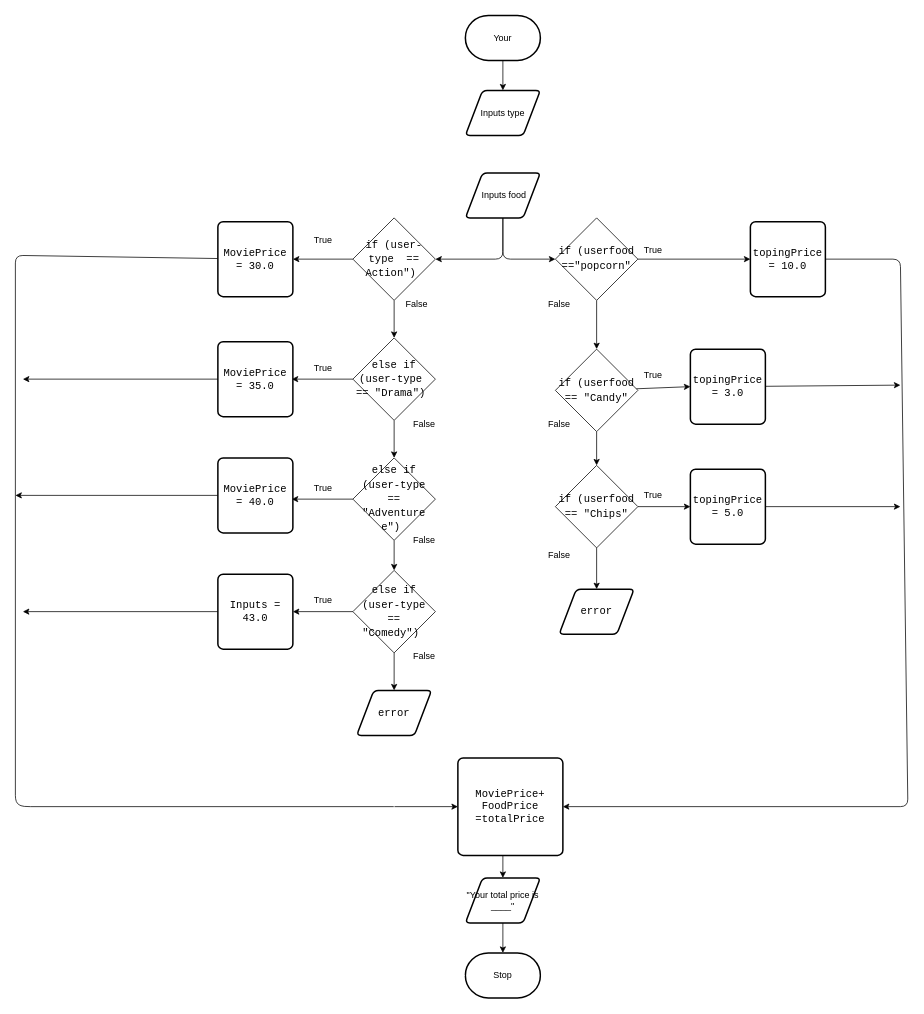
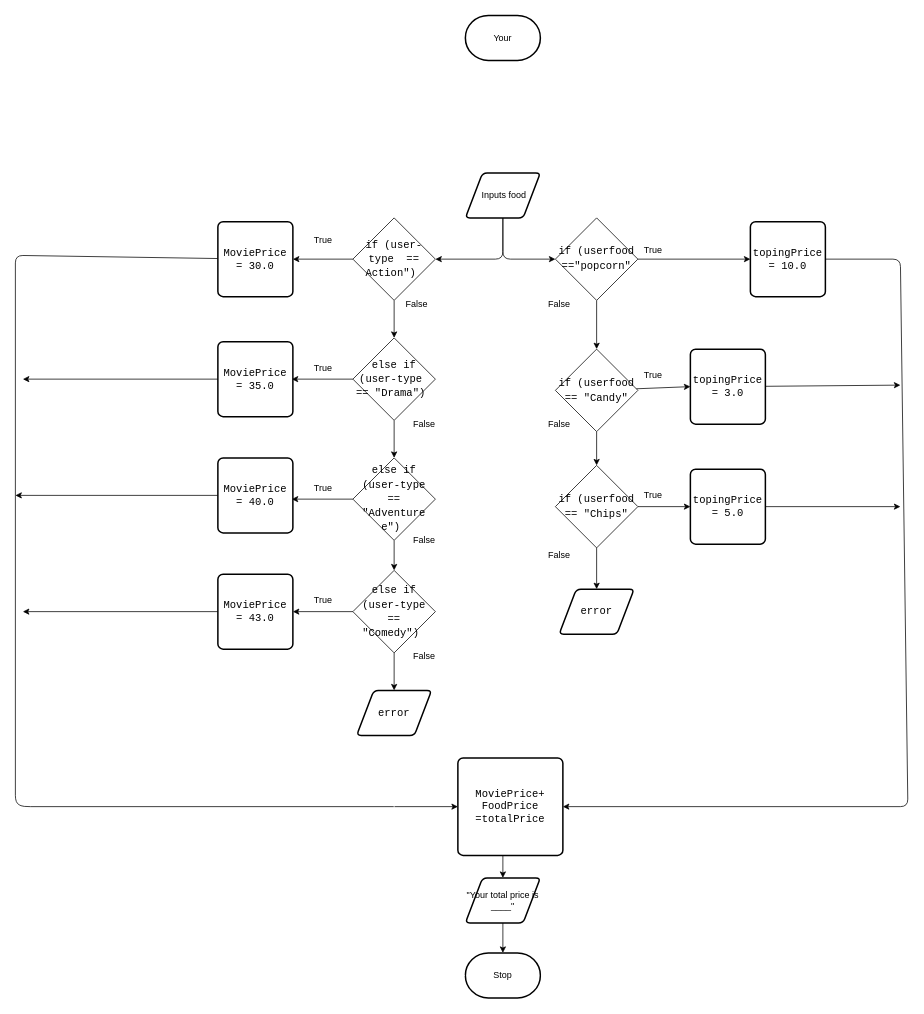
- <mxCell id="2" style="edgeStyle=none;html=1;fontColor=#000000;" parent="1" source="3" target="4" edge="1"><mxGeometry relative="1" as="geometry" /></mxCell>
- <mxCell id="4" value="&lt;font&gt;Inputs type&lt;/font&gt;" style="shape=parallelogram;html=1;strokeWidth=2;perimeter=parallelogramPerimeter;whiteSpace=wrap;rounded=1;arcSize=12;size=0.23;fontColor=#000000;" parent="1" vertex="1"><mxGeometry x="620" y="120" width="100" height="60" as="geometry" /></mxCell>
- <mxCell id="29" value="&lt;span style=&quot;font-family: &amp;quot;consolas&amp;quot; , &amp;quot;courier new&amp;quot; , monospace ; font-size: 14px&quot;&gt;&lt;font&gt;Inputs = 43.0&lt;/font&gt;&lt;/span&gt;" style="rounded=1;whiteSpace=wrap;html=1;absoluteArcSize=1;arcSize=14;strokeWidth=2;fontColor=#000000;" parent="1" vertex="1"><mxGeometry x="290" y="765" width="100" height="100" as="geometry" /></mxCell>
+ <mxCell id="29" value="&lt;span style=&quot;font-family: &amp;quot;consolas&amp;quot; , &amp;quot;courier new&amp;quot; , monospace ; font-size: 14px&quot;&gt;&lt;font&gt;MoviePrice = 43.0&lt;/font&gt;&lt;/span&gt;" style="rounded=1;whiteSpace=wrap;html=1;absoluteArcSize=1;arcSize=14;strokeWidth=2;fontColor=#000000;" parent="1" vertex="1"><mxGeometry x="290" y="765" width="100" height="100" as="geometry" /></mxCell>
